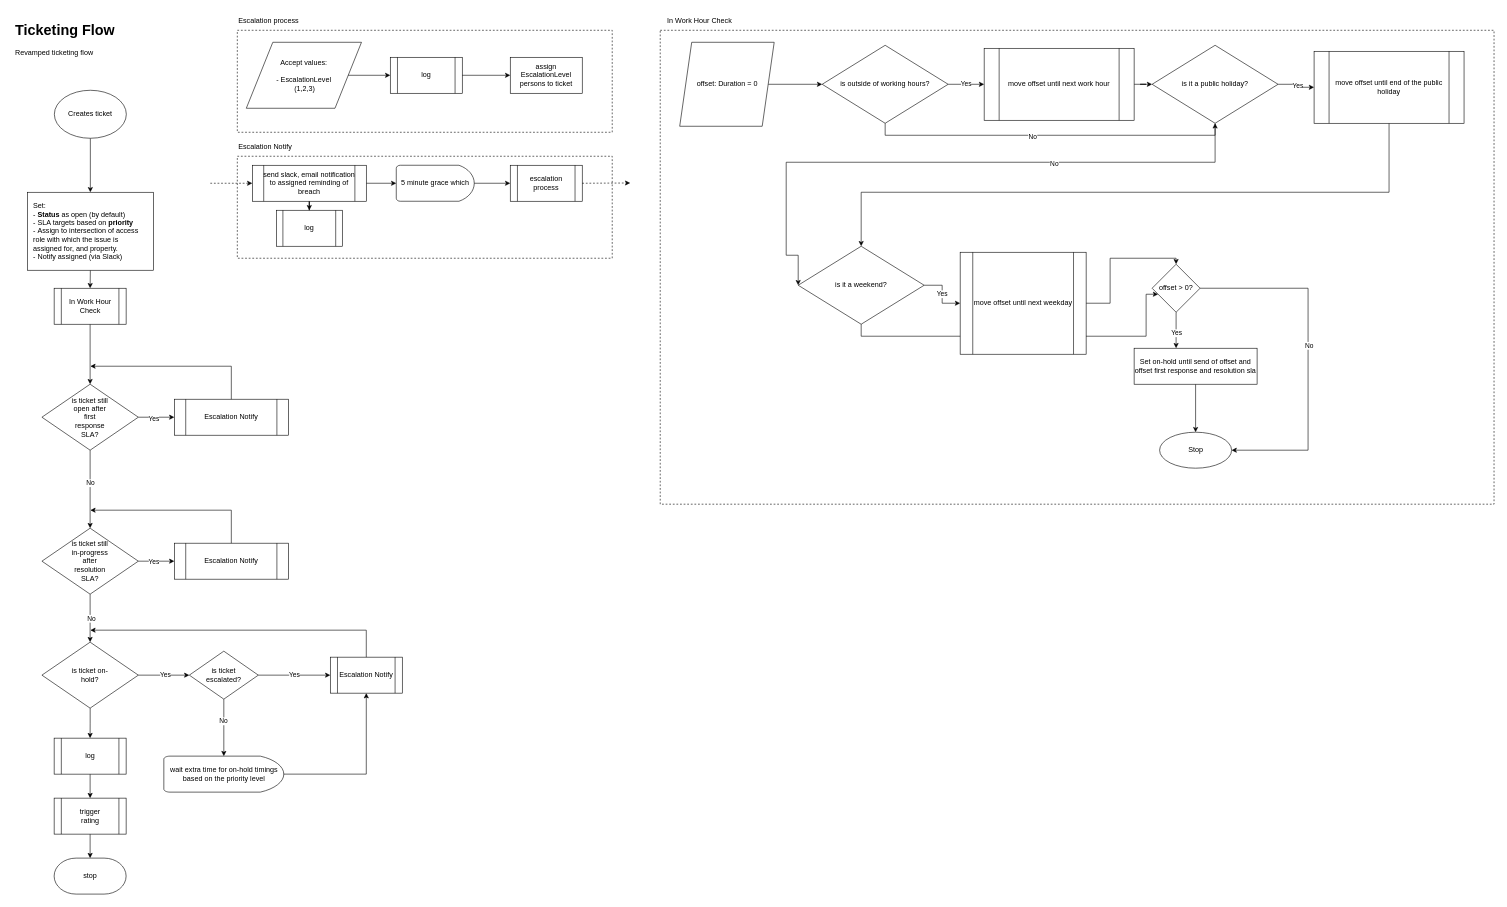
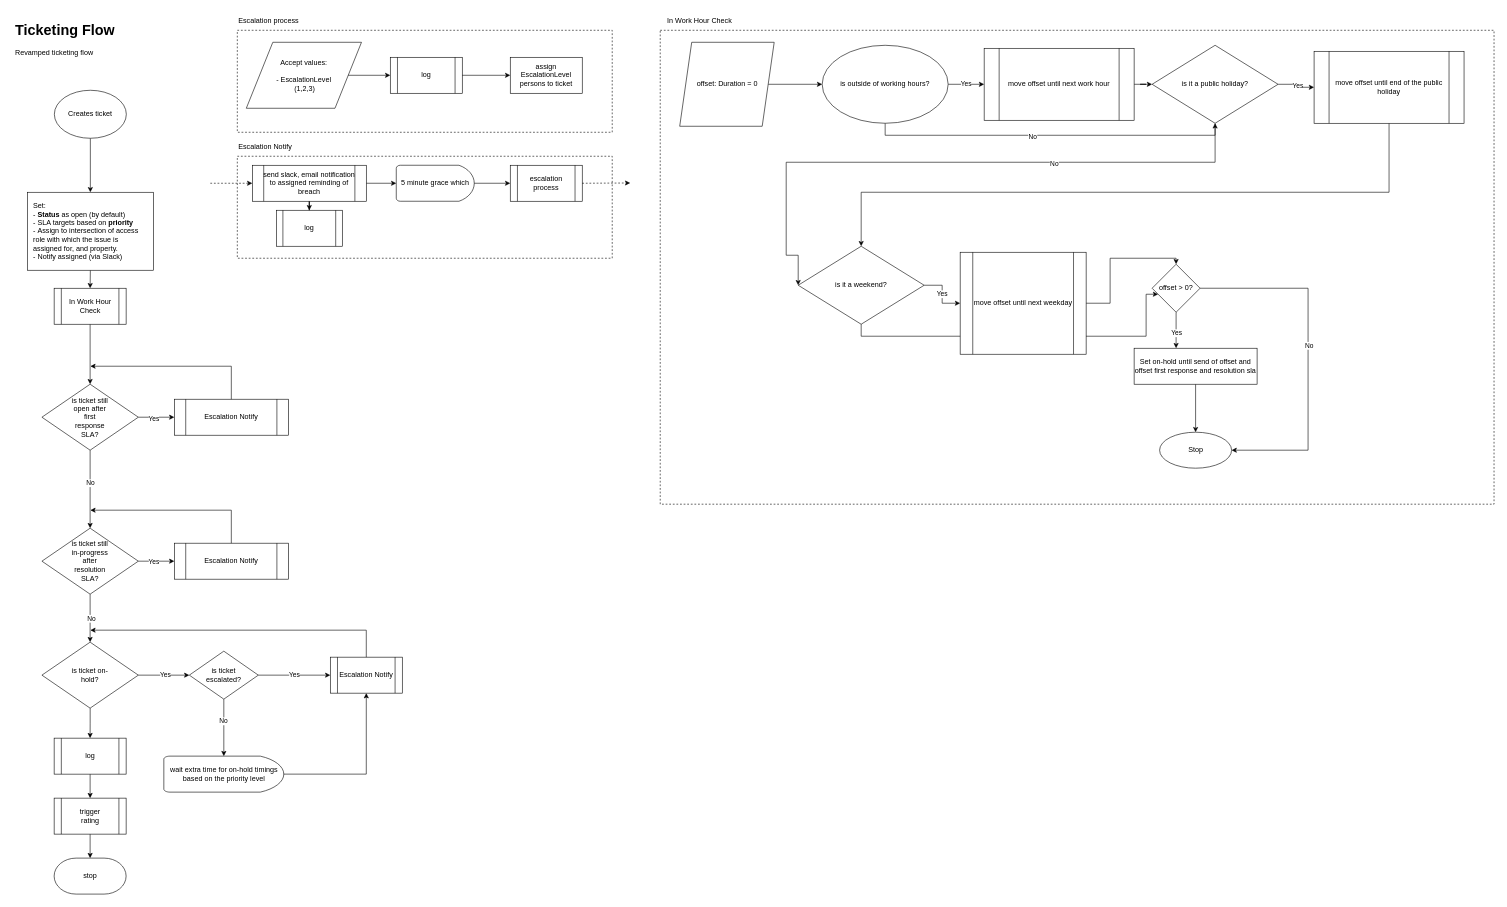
- <mxCell id="64" value="is outside of working hours?" style="rhombus;whiteSpace=wrap;html=1;" parent="1" vertex="1"><mxGeometry x="1370" y="75" width="210" height="130" as="geometry" /></mxCell>
+ <mxCell id="64" value="is outside of working hours?" style="ellipse;whiteSpace=wrap;html=1;" parent="1" vertex="1"><mxGeometry x="1370" y="75" width="210" height="130" as="geometry" /></mxCell>
